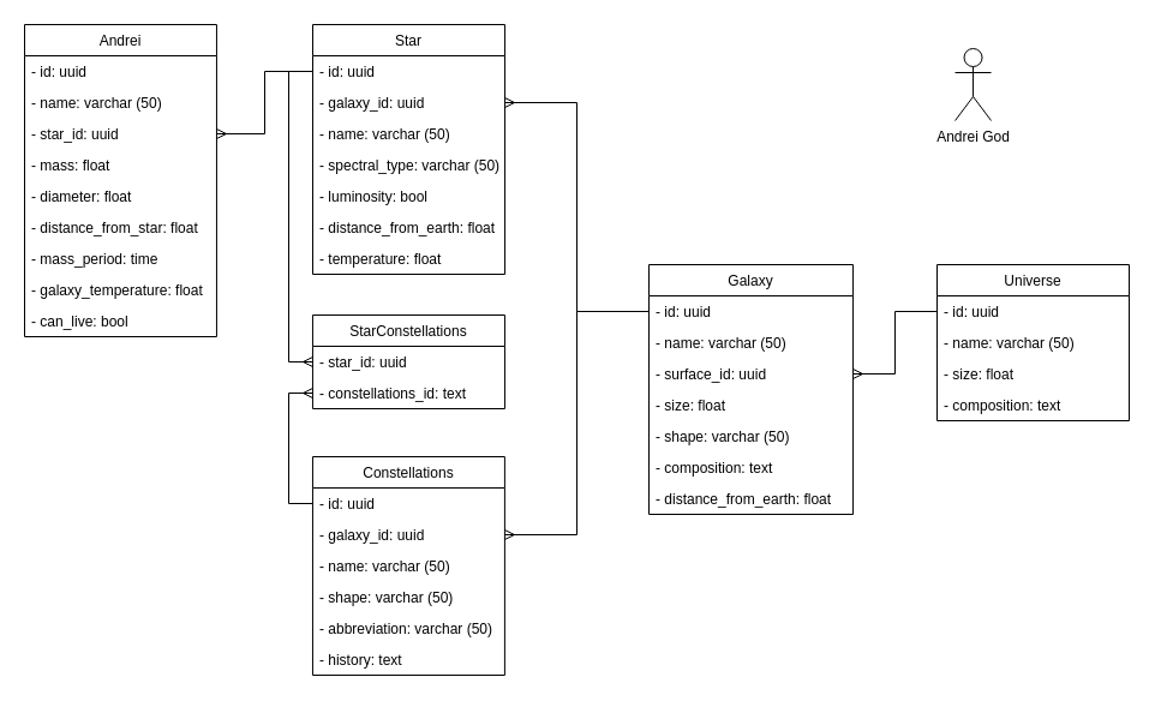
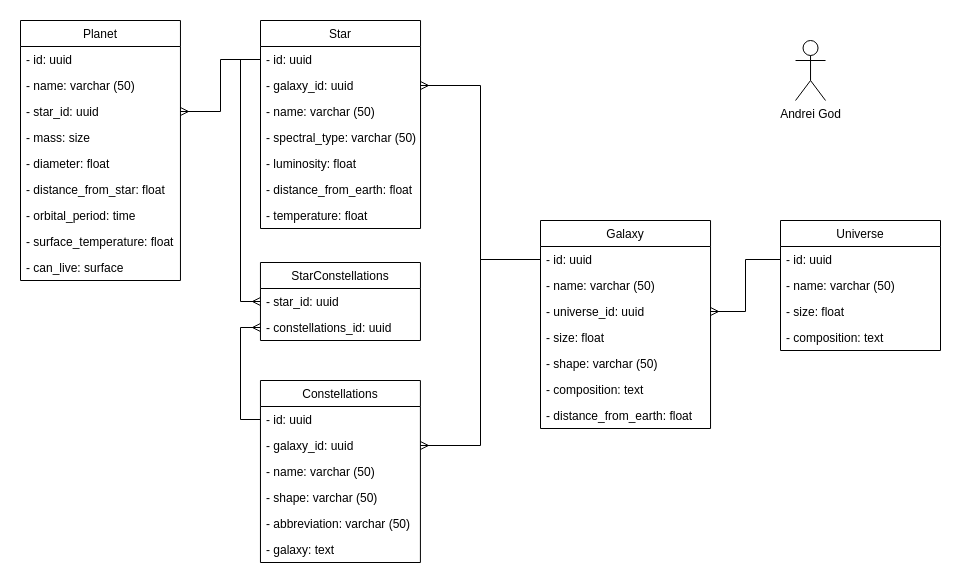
- <mxCell id="16" value="Andrei" style="swimlane;fontStyle=0;childLayout=stackLayout;horizontal=1;startSize=26;fillColor=default;horizontalStack=0;resizeParent=1;resizeParentMax=0;resizeLast=0;collapsible=1;marginBottom=0;" parent="1" vertex="1"><mxGeometry x="20" y="20" width="159.96" height="260" as="geometry" /></mxCell>
+ <mxCell id="16" value="Planet" style="swimlane;fontStyle=0;childLayout=stackLayout;horizontal=1;startSize=26;fillColor=default;horizontalStack=0;resizeParent=1;resizeParentMax=0;resizeLast=0;collapsible=1;marginBottom=0;" parent="1" vertex="1"><mxGeometry x="20" y="20" width="159.96" height="260" as="geometry" /></mxCell>
- <mxCell id="20" value="- mass: float" style="text;strokeColor=none;fillColor=none;align=left;verticalAlign=top;spacingLeft=4;spacingRight=4;overflow=hidden;rotatable=0;points=[[0,0.5],[1,0.5]];portConstraint=eastwest;" parent="16" vertex="1"><mxGeometry y="104" width="159.96" height="26" as="geometry" /></mxCell>
+ <mxCell id="20" value="- mass: size" style="text;strokeColor=none;fillColor=none;align=left;verticalAlign=top;spacingLeft=4;spacingRight=4;overflow=hidden;rotatable=0;points=[[0,0.5],[1,0.5]];portConstraint=eastwest;" parent="16" vertex="1"><mxGeometry y="104" width="159.96" height="26" as="geometry" /></mxCell>
- <mxCell id="38" value="- luminosity: bool" style="text;strokeColor=none;fillColor=none;align=left;verticalAlign=top;spacingLeft=4;spacingRight=4;overflow=hidden;rotatable=0;points=[[0,0.5],[1,0.5]];portConstraint=eastwest;" parent="33" vertex="1"><mxGeometry y="130" width="160.04" height="26" as="geometry" /></mxCell>
+ <mxCell id="38" value="- luminosity: float" style="text;strokeColor=none;fillColor=none;align=left;verticalAlign=top;spacingLeft=4;spacingRight=4;overflow=hidden;rotatable=0;points=[[0,0.5],[1,0.5]];portConstraint=eastwest;" parent="33" vertex="1"><mxGeometry y="130" width="160.04" height="26" as="geometry" /></mxCell>
- <mxCell id="23" value="- mass_period: time" style="text;strokeColor=none;fillColor=none;align=left;verticalAlign=top;spacingLeft=4;spacingRight=4;overflow=hidden;rotatable=0;points=[[0,0.5],[1,0.5]];portConstraint=eastwest;" parent="16" vertex="1"><mxGeometry y="182" width="159.96" height="26" as="geometry" /></mxCell>
+ <mxCell id="23" value="- orbital_period: time" style="text;strokeColor=none;fillColor=none;align=left;verticalAlign=top;spacingLeft=4;spacingRight=4;overflow=hidden;rotatable=0;points=[[0,0.5],[1,0.5]];portConstraint=eastwest;" parent="16" vertex="1"><mxGeometry y="182" width="159.96" height="26" as="geometry" /></mxCell>
- <mxCell id="24" value="- galaxy_temperature: float" style="text;strokeColor=none;fillColor=none;align=left;verticalAlign=top;spacingLeft=4;spacingRight=4;overflow=hidden;rotatable=0;points=[[0,0.5],[1,0.5]];portConstraint=eastwest;" parent="16" vertex="1"><mxGeometry y="208" width="159.96" height="26" as="geometry" /></mxCell>
+ <mxCell id="24" value="- surface_temperature: float" style="text;strokeColor=none;fillColor=none;align=left;verticalAlign=top;spacingLeft=4;spacingRight=4;overflow=hidden;rotatable=0;points=[[0,0.5],[1,0.5]];portConstraint=eastwest;" parent="16" vertex="1"><mxGeometry y="208" width="159.96" height="26" as="geometry" /></mxCell>
- <mxCell id="25" value="- can_live: bool" style="text;strokeColor=none;fillColor=none;align=left;verticalAlign=top;spacingLeft=4;spacingRight=4;overflow=hidden;rotatable=0;points=[[0,0.5],[1,0.5]];portConstraint=eastwest;" parent="16" vertex="1"><mxGeometry y="234" width="159.96" height="26" as="geometry" /></mxCell>
+ <mxCell id="25" value="- can_live: surface" style="text;strokeColor=none;fillColor=none;align=left;verticalAlign=top;spacingLeft=4;spacingRight=4;overflow=hidden;rotatable=0;points=[[0,0.5],[1,0.5]];portConstraint=eastwest;" parent="16" vertex="1"><mxGeometry y="234" width="159.96" height="26" as="geometry" /></mxCell>
- <mxCell id="11" value="- surface_id: uuid" style="text;strokeColor=none;fillColor=none;align=left;verticalAlign=top;spacingLeft=4;spacingRight=4;overflow=hidden;rotatable=0;points=[[0,0.5],[1,0.5]];portConstraint=eastwest;" parent="8" vertex="1"><mxGeometry y="78" width="170.04" height="26" as="geometry" /></mxCell>
+ <mxCell id="11" value="- universe_id: uuid" style="text;strokeColor=none;fillColor=none;align=left;verticalAlign=top;spacingLeft=4;spacingRight=4;overflow=hidden;rotatable=0;points=[[0,0.5],[1,0.5]];portConstraint=eastwest;" parent="8" vertex="1"><mxGeometry y="78" width="170.04" height="26" as="geometry" /></mxCell>
- <mxCell id="47" value="- constellations_id: text" style="text;strokeColor=none;fillColor=none;align=left;verticalAlign=top;spacingLeft=4;spacingRight=4;overflow=hidden;rotatable=0;points=[[0,0.5],[1,0.5]];portConstraint=eastwest;" parent="45" vertex="1"><mxGeometry y="52" width="160" height="26" as="geometry" /></mxCell>
+ <mxCell id="47" value="- constellations_id: uuid" style="text;strokeColor=none;fillColor=none;align=left;verticalAlign=top;spacingLeft=4;spacingRight=4;overflow=hidden;rotatable=0;points=[[0,0.5],[1,0.5]];portConstraint=eastwest;" parent="45" vertex="1"><mxGeometry y="52" width="160" height="26" as="geometry" /></mxCell>
- <mxCell id="32" value="- history: text" style="text;strokeColor=none;fillColor=none;align=left;verticalAlign=top;spacingLeft=4;spacingRight=4;overflow=hidden;rotatable=0;points=[[0,0.5],[1,0.5]];portConstraint=eastwest;" parent="26" vertex="1"><mxGeometry y="156" width="159.96" height="26" as="geometry" /></mxCell>
+ <mxCell id="32" value="- galaxy: text" style="text;strokeColor=none;fillColor=none;align=left;verticalAlign=top;spacingLeft=4;spacingRight=4;overflow=hidden;rotatable=0;points=[[0,0.5],[1,0.5]];portConstraint=eastwest;" parent="26" vertex="1"><mxGeometry y="156" width="159.96" height="26" as="geometry" /></mxCell>
